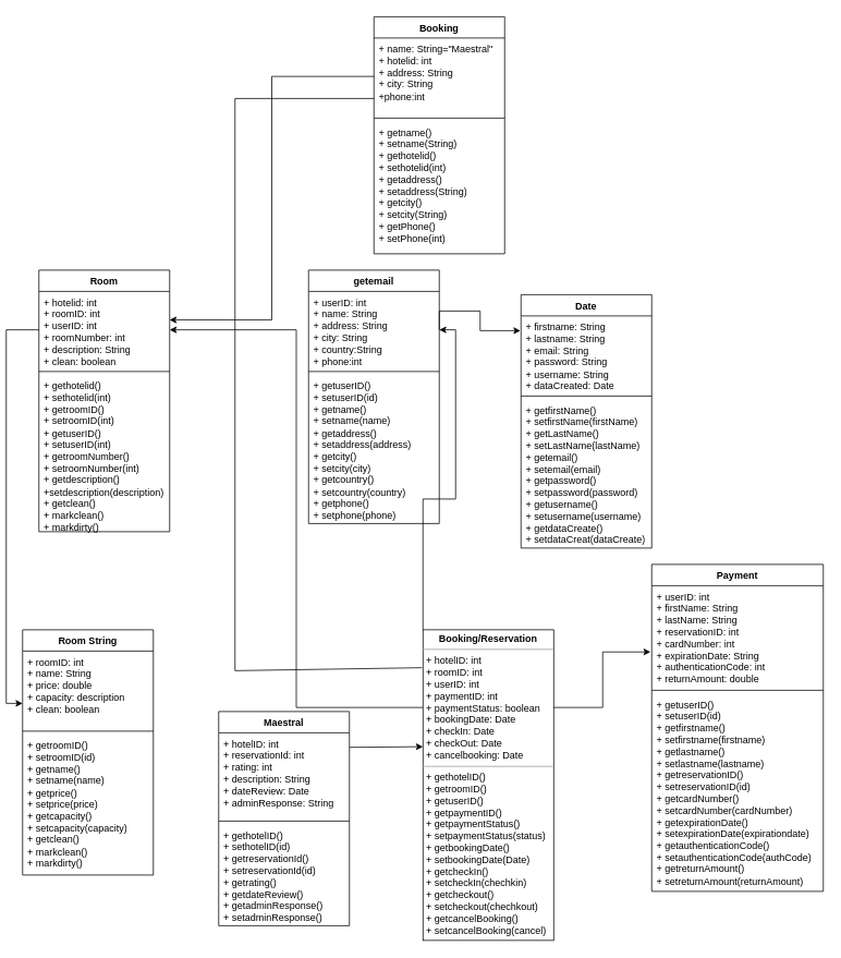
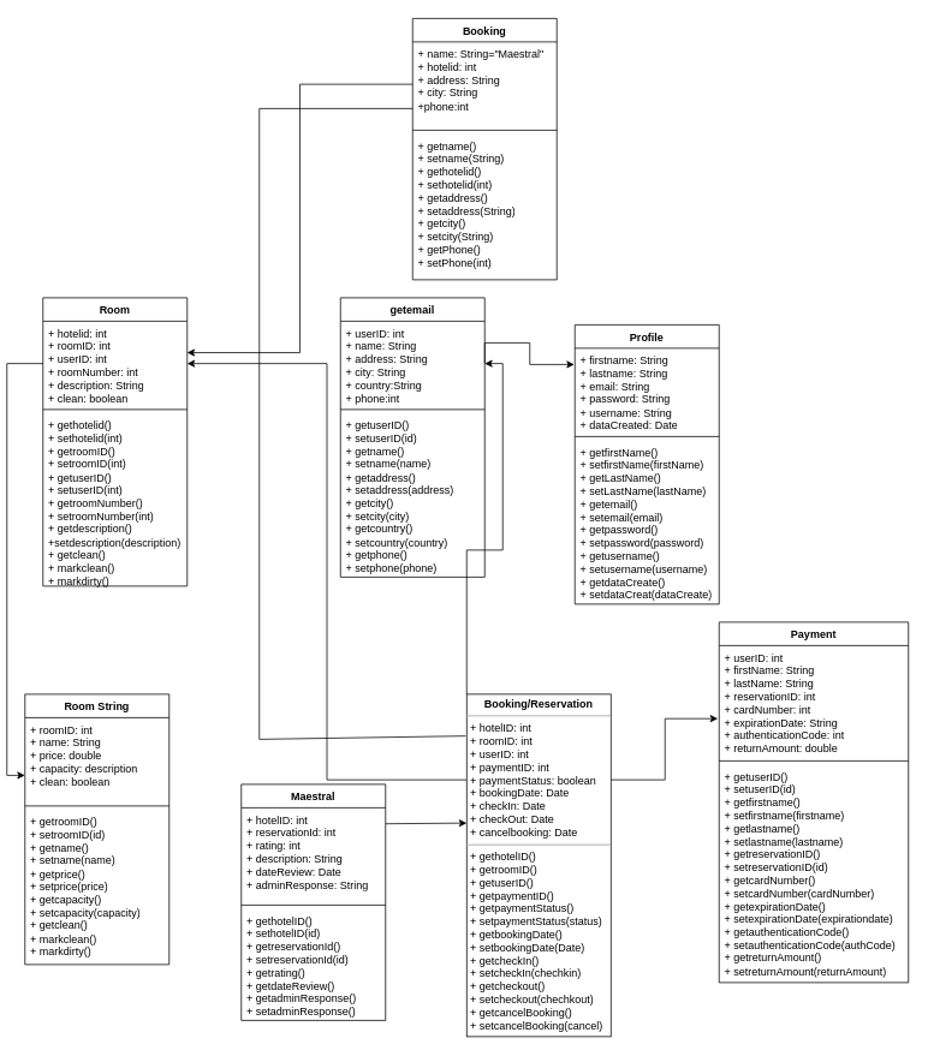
- <mxCell id="36" value="Date" style="swimlane;fontStyle=1;align=center;verticalAlign=top;childLayout=stackLayout;horizontal=1;startSize=26;horizontalStack=0;resizeParent=1;resizeParentMax=0;resizeLast=0;collapsible=1;marginBottom=0;whiteSpace=wrap;html=1;" vertex="1" parent="1"><mxGeometry x="630" y="360" width="160" height="310" as="geometry" /></mxCell>
+ <mxCell id="36" value="Profile" style="swimlane;fontStyle=1;align=center;verticalAlign=top;childLayout=stackLayout;horizontal=1;startSize=26;horizontalStack=0;resizeParent=1;resizeParentMax=0;resizeLast=0;collapsible=1;marginBottom=0;whiteSpace=wrap;html=1;" vertex="1" parent="1"><mxGeometry x="630" y="360" width="160" height="310" as="geometry" /></mxCell>
